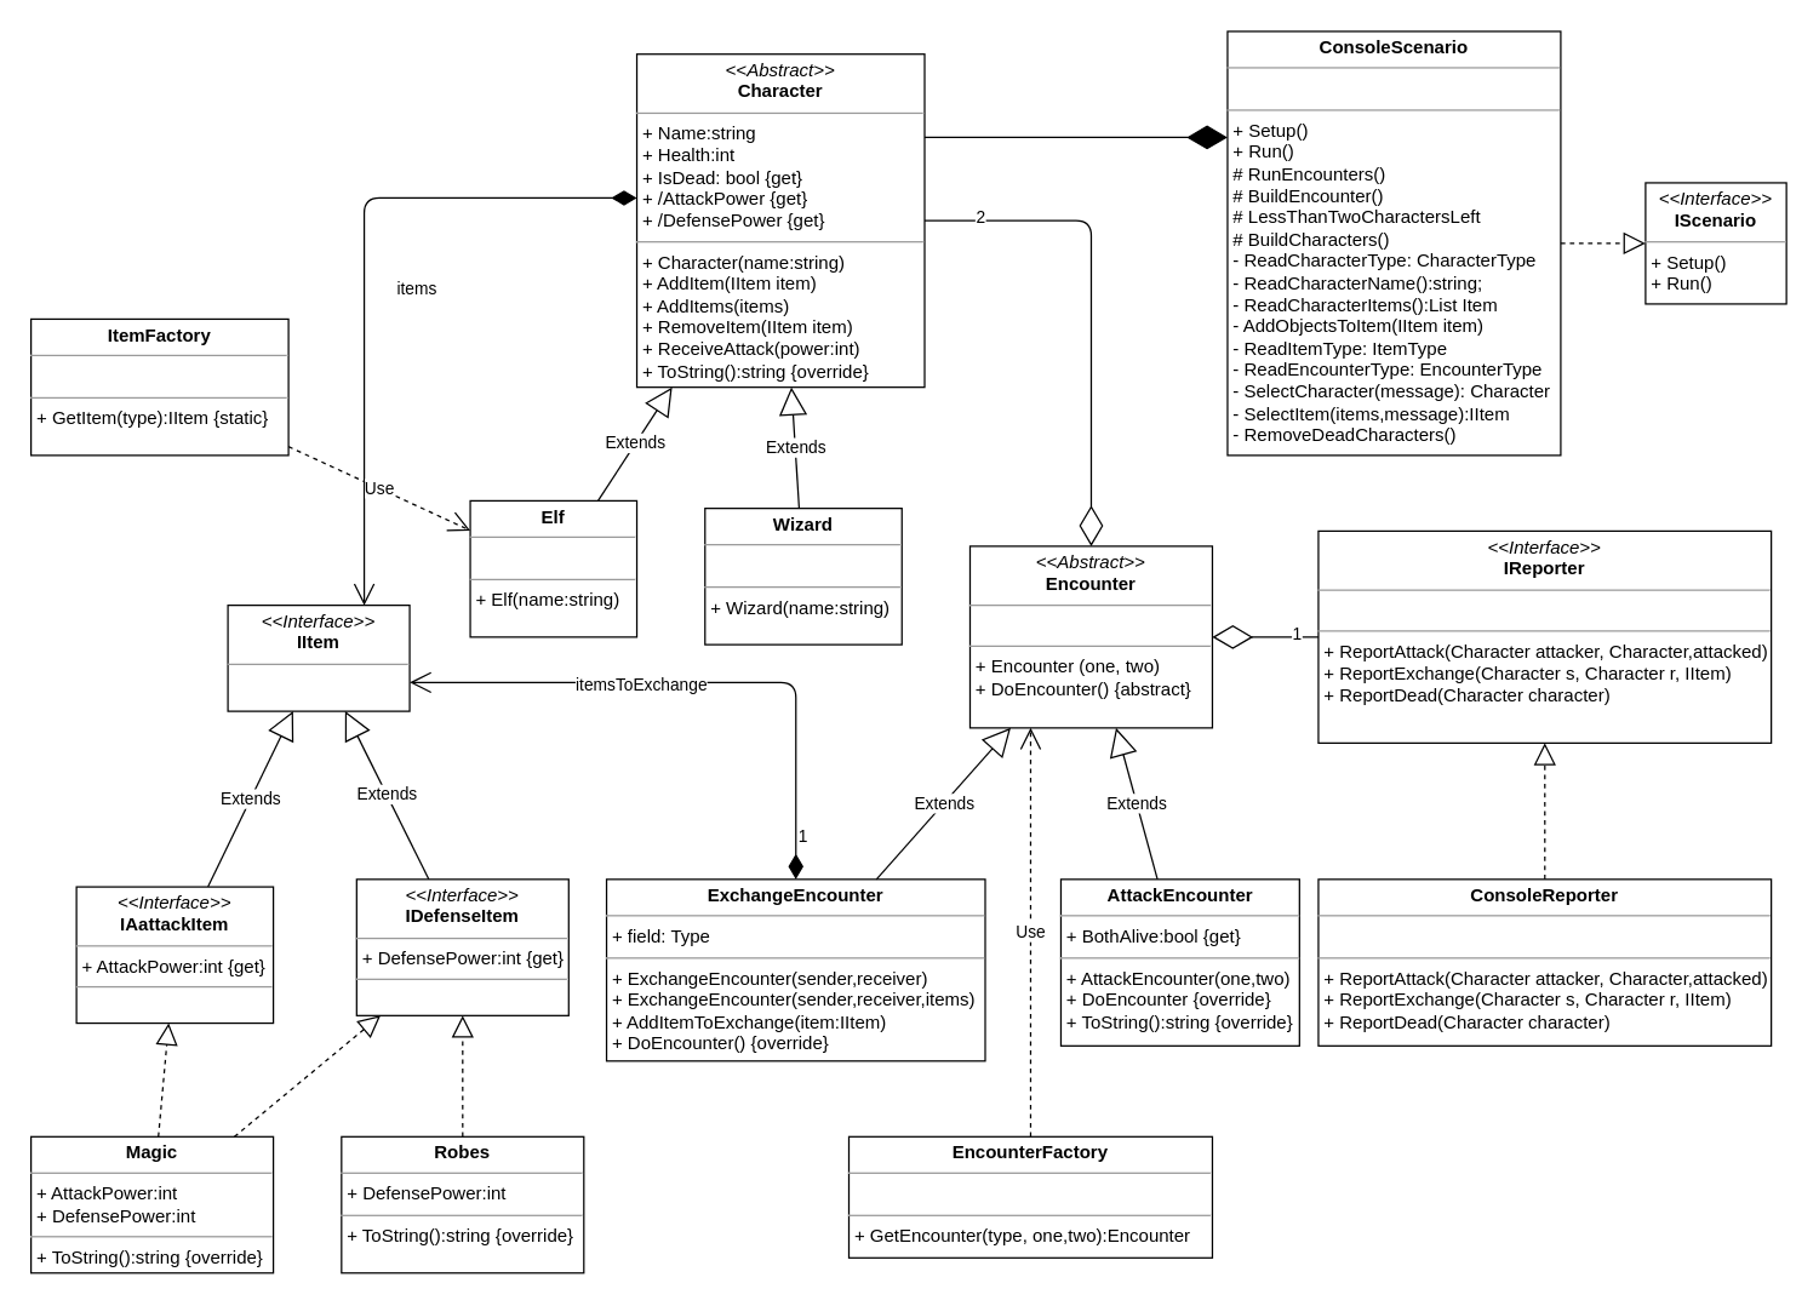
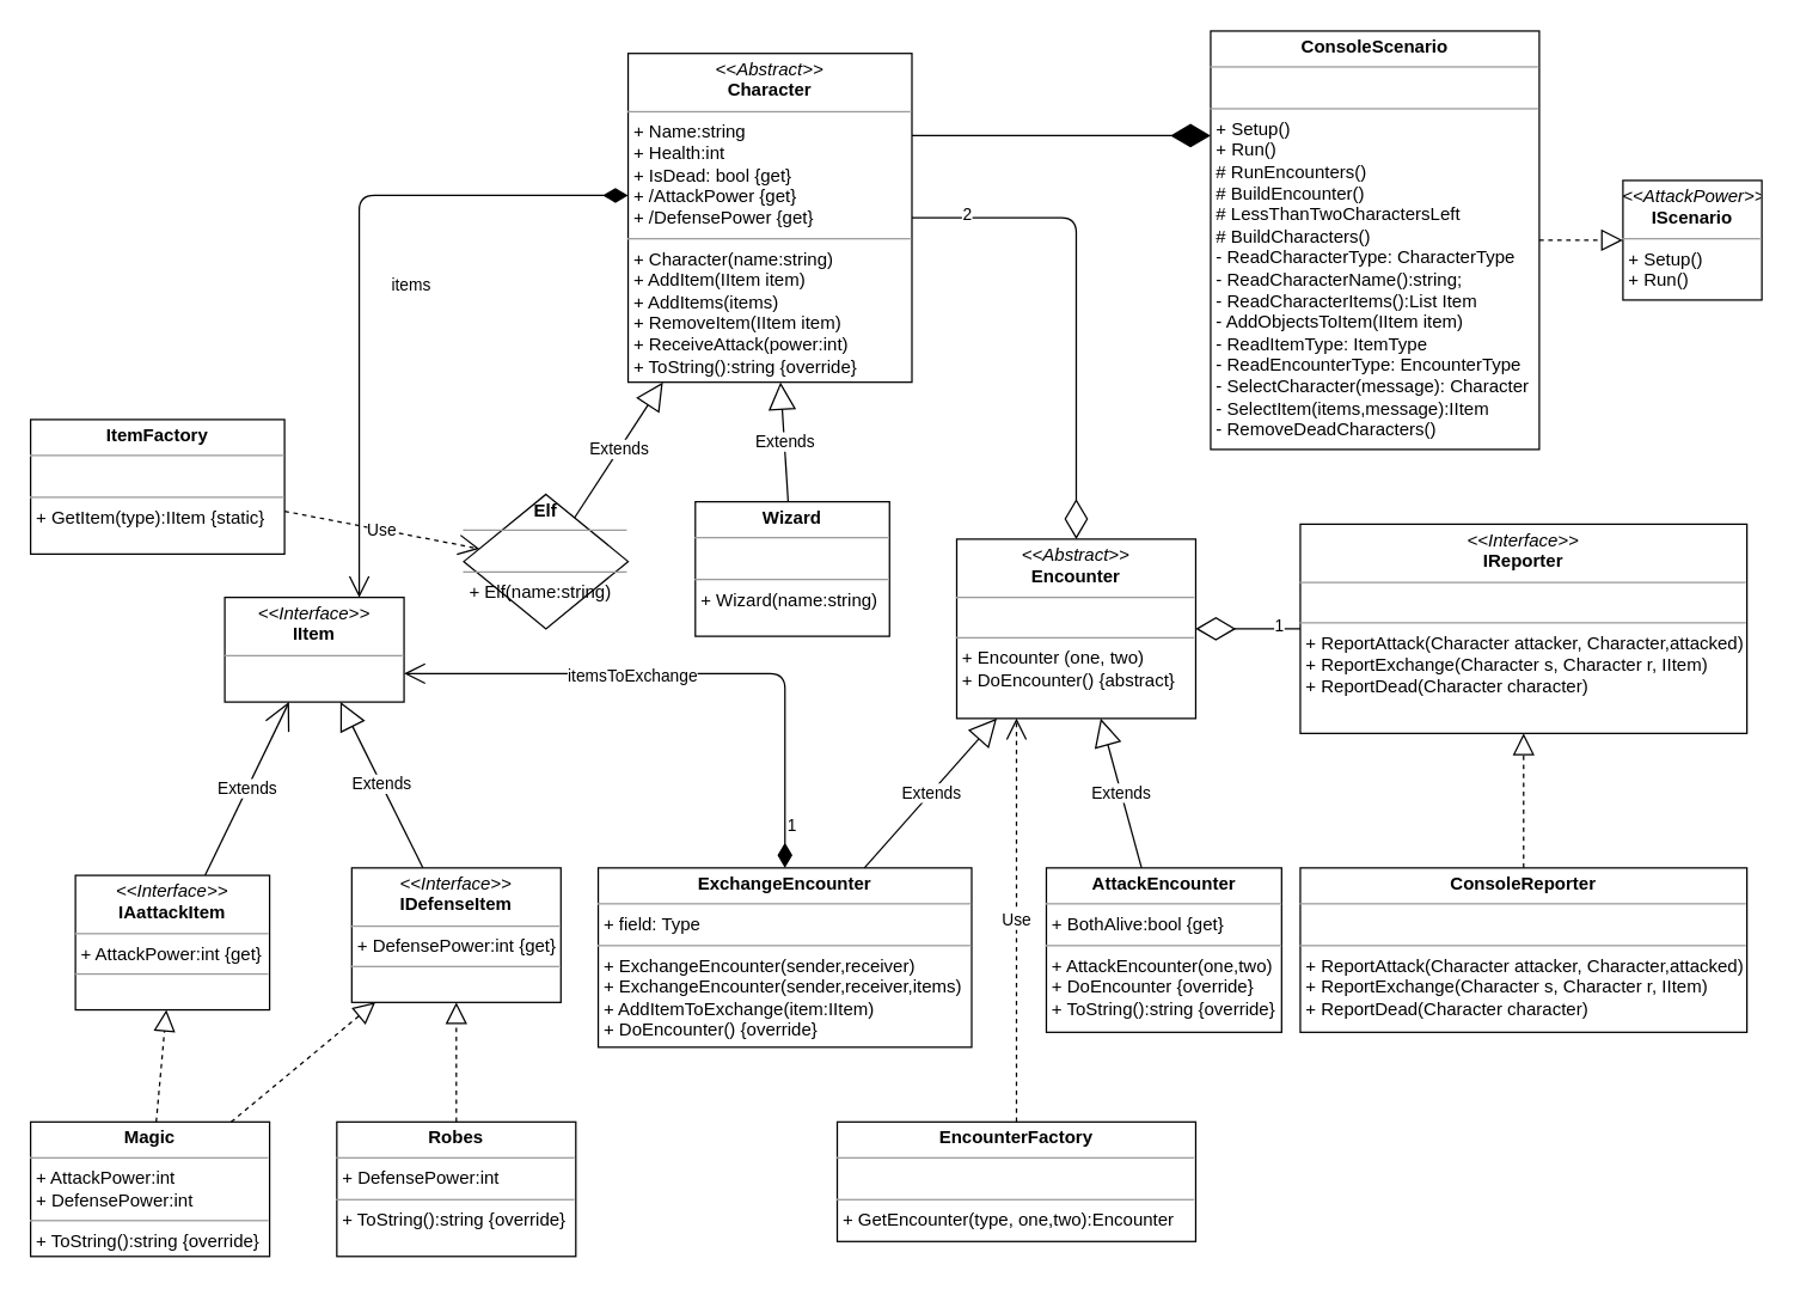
- <mxCell id="2" value="&lt;p style=&quot;margin: 0px ; margin-top: 4px ; text-align: center&quot;&gt;&lt;i&gt;&amp;lt;&amp;lt;Interface&amp;gt;&amp;gt;&lt;/i&gt;&lt;br&gt;&lt;b&gt;IScenario&lt;/b&gt;&lt;/p&gt;&lt;hr size=&quot;1&quot;&gt;&lt;p style=&quot;margin: 0px ; margin-left: 4px&quot;&gt;+ Setup()&lt;/p&gt;&lt;p style=&quot;margin: 0px ; margin-left: 4px&quot;&gt;+ Run()&lt;/p&gt;" style="verticalAlign=top;align=left;overflow=fill;fontSize=12;fontFamily=Helvetica;html=1;" parent="1" vertex="1"><mxGeometry x="1086" y="120" width="93" height="80" as="geometry" /></mxCell>
+ <mxCell id="2" value="&lt;p style=&quot;margin: 0px ; margin-top: 4px ; text-align: center&quot;&gt;&lt;i&gt;&amp;lt;&amp;lt;AttackPower&amp;gt;&amp;gt;&lt;/i&gt;&lt;br&gt;&lt;b&gt;IScenario&lt;/b&gt;&lt;/p&gt;&lt;hr size=&quot;1&quot;&gt;&lt;p style=&quot;margin: 0px ; margin-left: 4px&quot;&gt;+ Setup()&lt;/p&gt;&lt;p style=&quot;margin: 0px ; margin-left: 4px&quot;&gt;+ Run()&lt;/p&gt;" style="verticalAlign=top;align=left;overflow=fill;fontSize=12;fontFamily=Helvetica;html=1;" parent="1" vertex="1"><mxGeometry x="1086" y="120" width="93" height="80" as="geometry" /></mxCell>
- <mxCell id="34" value="&lt;p style=&quot;margin: 0px ; margin-top: 4px ; text-align: center&quot;&gt;&lt;b&gt;ItemFactory&lt;/b&gt;&lt;/p&gt;&lt;hr size=&quot;1&quot;&gt;&lt;p style=&quot;margin: 0px ; margin-left: 4px&quot;&gt;&lt;br&gt;&lt;/p&gt;&lt;hr size=&quot;1&quot;&gt;&lt;p style=&quot;margin: 0px ; margin-left: 4px&quot;&gt;+ GetItem(type):IItem {static}&lt;/p&gt;" style="verticalAlign=top;align=left;overflow=fill;fontSize=12;fontFamily=Helvetica;html=1;" vertex="1" parent="1"><mxGeometry x="20" y="210" width="170" height="90" as="geometry" /></mxCell>
+ <mxCell id="34" value="&lt;p style=&quot;margin: 0px ; margin-top: 4px ; text-align: center&quot;&gt;&lt;b&gt;ItemFactory&lt;/b&gt;&lt;/p&gt;&lt;hr size=&quot;1&quot;&gt;&lt;p style=&quot;margin: 0px ; margin-left: 4px&quot;&gt;&lt;br&gt;&lt;/p&gt;&lt;hr size=&quot;1&quot;&gt;&lt;p style=&quot;margin: 0px ; margin-left: 4px&quot;&gt;+ GetItem(type):IItem {static}&lt;/p&gt;" style="verticalAlign=top;align=left;overflow=fill;fontSize=12;fontFamily=Helvetica;html=1;" vertex="1" parent="1"><mxGeometry x="20" y="280" width="170" height="90" as="geometry" /></mxCell>
- <mxCell id="3" value="&lt;p style=&quot;margin: 0px ; margin-top: 4px ; text-align: center&quot;&gt;&lt;b&gt;Elf&lt;/b&gt;&lt;/p&gt;&lt;hr size=&quot;1&quot;&gt;&lt;p style=&quot;margin: 0px ; margin-left: 4px&quot;&gt;&lt;br&gt;&lt;/p&gt;&lt;hr size=&quot;1&quot;&gt;&lt;p style=&quot;margin: 0px ; margin-left: 4px&quot;&gt;+ Elf(name:string)&lt;/p&gt;" style="verticalAlign=top;align=left;overflow=fill;fontSize=12;fontFamily=Helvetica;html=1;" parent="1" vertex="1"><mxGeometry x="310" y="330" width="110" height="90" as="geometry" /></mxCell>
+ <mxCell id="3" value="&lt;p style=&quot;margin: 0px ; margin-top: 4px ; text-align: center&quot;&gt;&lt;b&gt;Elf&lt;/b&gt;&lt;/p&gt;&lt;hr size=&quot;1&quot;&gt;&lt;p style=&quot;margin: 0px ; margin-left: 4px&quot;&gt;&lt;br&gt;&lt;/p&gt;&lt;hr size=&quot;1&quot;&gt;&lt;p style=&quot;margin: 0px ; margin-left: 4px&quot;&gt;+ Elf(name:string)&lt;/p&gt;" style="rhombus;verticalAlign=top;align=left;overflow=fill;fontSize=12;fontFamily=Helvetica;html=1;" parent="1" vertex="1"><mxGeometry x="310" y="330" width="110" height="90" as="geometry" /></mxCell>
- <mxCell id="28" value="Extends" style="endArrow=block;endSize=16;endFill=0;html=1;" edge="1" parent="1" source="9" target="8"><mxGeometry width="160" relative="1" as="geometry"><mxPoint x="219.118" y="320" as="sourcePoint" /><mxPoint x="227.941" y="170" as="targetPoint" /></mxGeometry></mxCell>
+ <mxCell id="28" value="Extends" style="endArrow=open;endSize=16;endFill=0;html=1;" edge="1" parent="1" source="9" target="8"><mxGeometry width="160" relative="1" as="geometry"><mxPoint x="219.118" y="320" as="sourcePoint" /><mxPoint x="227.941" y="170" as="targetPoint" /></mxGeometry></mxCell>
